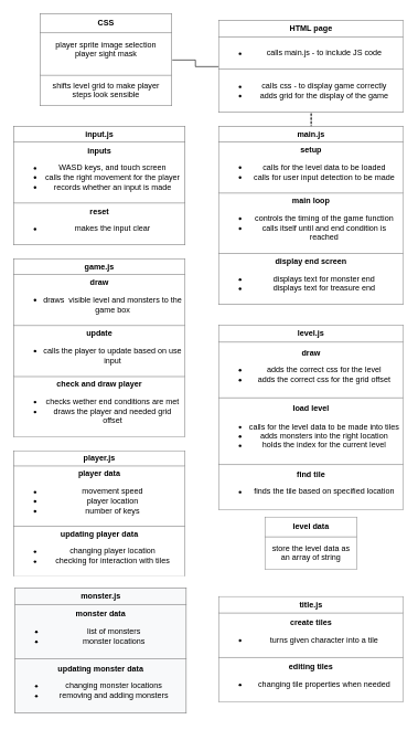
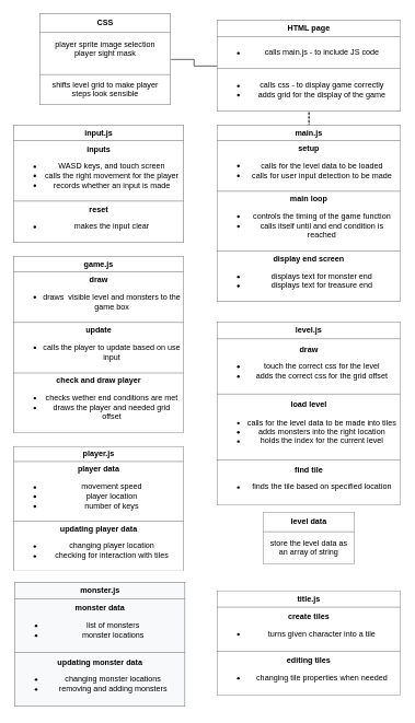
- <mxCell id="8" value="&lt;table border=&quot;1&quot; width=&quot;100%&quot; cellpadding=&quot;4&quot; style=&quot;width: 100% ; height: 100% ; border-collapse: collapse&quot;&gt;&lt;tbody&gt;&lt;tr&gt;&lt;th align=&quot;center&quot;&gt;level.js&lt;/th&gt;&lt;/tr&gt;&lt;tr&gt;&lt;td align=&quot;center&quot;&gt;&lt;b&gt;draw&lt;/b&gt;&lt;br&gt;&lt;ul&gt;&lt;li&gt;adds the correct css for the level&lt;/li&gt;&lt;li&gt;adds the correct css for the grid offset&lt;/li&gt;&lt;/ul&gt;&lt;/td&gt;&lt;/tr&gt;&lt;tr&gt;&lt;td align=&quot;center&quot;&gt;&lt;b&gt;load level&lt;/b&gt;&lt;br&gt;&lt;ul&gt;&lt;li&gt;calls for the level data to be made into tiles&lt;/li&gt;&lt;li&gt;adds monsters into the right location&lt;/li&gt;&lt;li&gt;holds the index for the current level&lt;/li&gt;&lt;/ul&gt;&lt;/td&gt;&lt;/tr&gt;&lt;tr&gt;&lt;td style=&quot;text-align: center&quot;&gt;&lt;b&gt;find tile&lt;/b&gt;&lt;br&gt;&lt;ul&gt;&lt;li&gt;finds the tile based on specified location&lt;/li&gt;&lt;/ul&gt;&lt;/td&gt;&lt;/tr&gt;&lt;/tbody&gt;&lt;/table&gt;" style="text;html=1;strokeColor=none;fillColor=none;overflow=fill;" vertex="1" parent="1"><mxGeometry x="330" y="490" width="280" height="280" as="geometry" /></mxCell>
+ <mxCell id="8" value="&lt;table border=&quot;1&quot; width=&quot;100%&quot; cellpadding=&quot;4&quot; style=&quot;width: 100% ; height: 100% ; border-collapse: collapse&quot;&gt;&lt;tbody&gt;&lt;tr&gt;&lt;th align=&quot;center&quot;&gt;level.js&lt;/th&gt;&lt;/tr&gt;&lt;tr&gt;&lt;td align=&quot;center&quot;&gt;&lt;b&gt;draw&lt;/b&gt;&lt;br&gt;&lt;ul&gt;&lt;li&gt;touch the correct css for the level&lt;/li&gt;&lt;li&gt;adds the correct css for the grid offset&lt;/li&gt;&lt;/ul&gt;&lt;/td&gt;&lt;/tr&gt;&lt;tr&gt;&lt;td align=&quot;center&quot;&gt;&lt;b&gt;load level&lt;/b&gt;&lt;br&gt;&lt;ul&gt;&lt;li&gt;calls for the level data to be made into tiles&lt;/li&gt;&lt;li&gt;adds monsters into the right location&lt;/li&gt;&lt;li&gt;holds the index for the current level&lt;/li&gt;&lt;/ul&gt;&lt;/td&gt;&lt;/tr&gt;&lt;tr&gt;&lt;td style=&quot;text-align: center&quot;&gt;&lt;b&gt;find tile&lt;/b&gt;&lt;br&gt;&lt;ul&gt;&lt;li&gt;finds the tile based on specified location&lt;/li&gt;&lt;/ul&gt;&lt;/td&gt;&lt;/tr&gt;&lt;/tbody&gt;&lt;/table&gt;" style="text;html=1;strokeColor=none;fillColor=none;overflow=fill;" vertex="1" parent="1"><mxGeometry x="330" y="490" width="280" height="280" as="geometry" /></mxCell>
